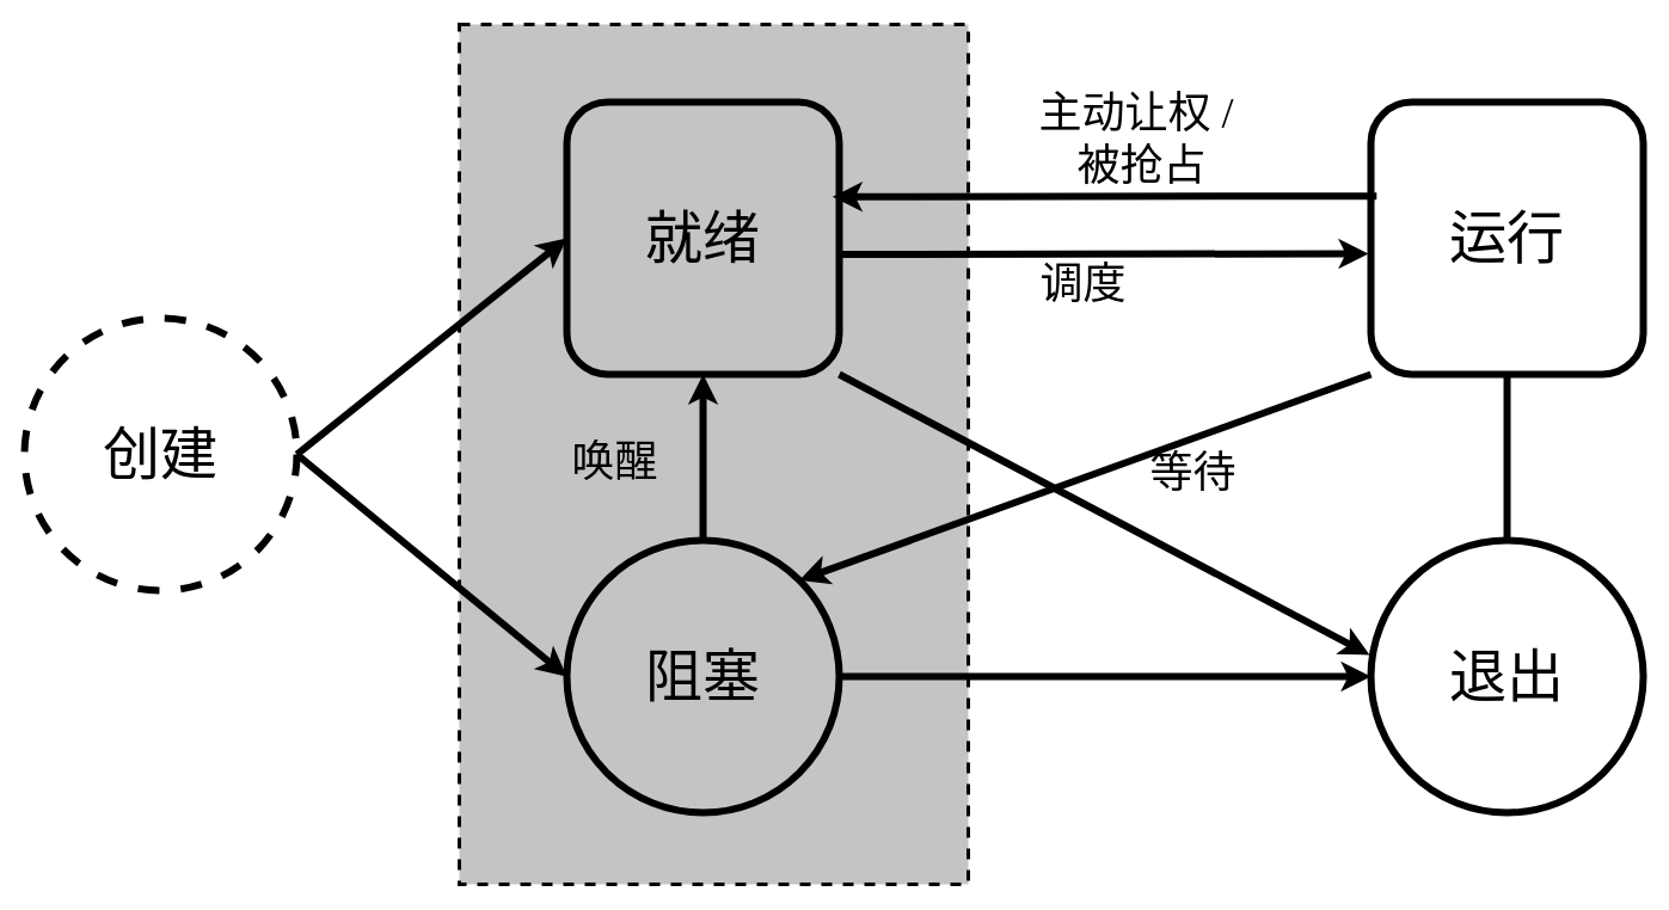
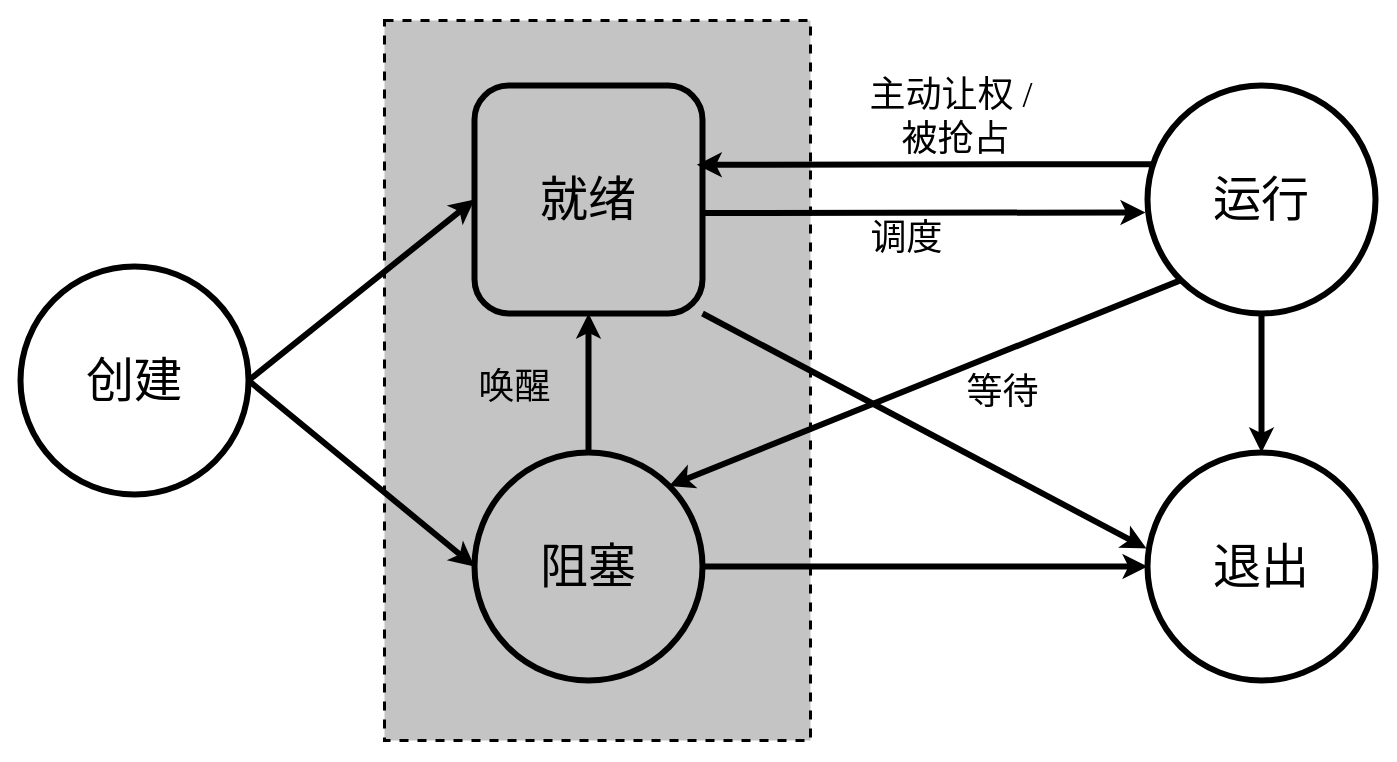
- <mxCell id="6" value="&lt;font style=&quot;font-size: 48px;&quot;&gt;运行&lt;br style=&quot;font-size: 48px;&quot;&gt;&lt;/font&gt;" style="whiteSpace=wrap;html=1;aspect=fixed;fillColor=none;strokeColor=#000000;strokeWidth=6;shadow=0;fontColor=default;fontStyle=0;fontSize=48;fontFamily=宋体;swimlaneLine=1;container=0;rounded=1;" parent="1" vertex="1"><mxGeometry x="1147" y="85" width="228" height="228" as="geometry" /></mxCell>
+ <mxCell id="6" value="&lt;font style=&quot;font-size: 48px;&quot;&gt;运行&lt;br style=&quot;font-size: 48px;&quot;&gt;&lt;/font&gt;" style="ellipse;whiteSpace=wrap;html=1;aspect=fixed;fillColor=none;strokeColor=#000000;strokeWidth=6;shadow=0;fontColor=default;fontStyle=0;fontSize=48;fontFamily=宋体;swimlaneLine=1;container=0;" parent="1" vertex="1"><mxGeometry x="1147" y="85" width="228" height="228" as="geometry" /></mxCell>
- <mxCell id="4" value="&lt;font style=&quot;font-size: 48px;&quot;&gt;创建&lt;br style=&quot;font-size: 48px;&quot;&gt;&lt;/font&gt;" style="ellipse;whiteSpace=wrap;html=1;aspect=fixed;fillColor=none;strokeColor=#000000;strokeWidth=6;shadow=0;fontColor=default;fontStyle=0;fontSize=48;fontFamily=宋体;swimlaneLine=1;container=0;dashed=1;" parent="1" vertex="1"><mxGeometry x="20" y="266" width="228" height="228" as="geometry" /></mxCell>
+ <mxCell id="4" value="&lt;font style=&quot;font-size: 48px;&quot;&gt;创建&lt;br style=&quot;font-size: 48px;&quot;&gt;&lt;/font&gt;" style="ellipse;whiteSpace=wrap;html=1;aspect=fixed;fillColor=none;strokeColor=#000000;strokeWidth=6;shadow=0;fontColor=default;fontStyle=0;fontSize=48;fontFamily=宋体;swimlaneLine=1;container=0;" parent="1" vertex="1"><mxGeometry x="20" y="266" width="228" height="228" as="geometry" /></mxCell>
- <mxCell id="12" style="rounded=0;orthogonalLoop=1;jettySize=auto;html=1;exitX=0.5;exitY=1;exitDx=0;exitDy=0;fontStyle=0;fontSize=48;fontColor=default;swimlaneLine=1;fontFamily=宋体;strokeWidth=6;endArrow=none;" parent="1" source="6" target="3" edge="1"><mxGeometry relative="1" as="geometry" /></mxCell>
+ <mxCell id="12" style="rounded=0;orthogonalLoop=1;jettySize=auto;html=1;exitX=0.5;exitY=1;exitDx=0;exitDy=0;fontStyle=0;fontSize=48;fontColor=default;swimlaneLine=1;fontFamily=宋体;strokeWidth=6;" parent="1" source="6" target="3" edge="1"><mxGeometry relative="1" as="geometry" /></mxCell>
